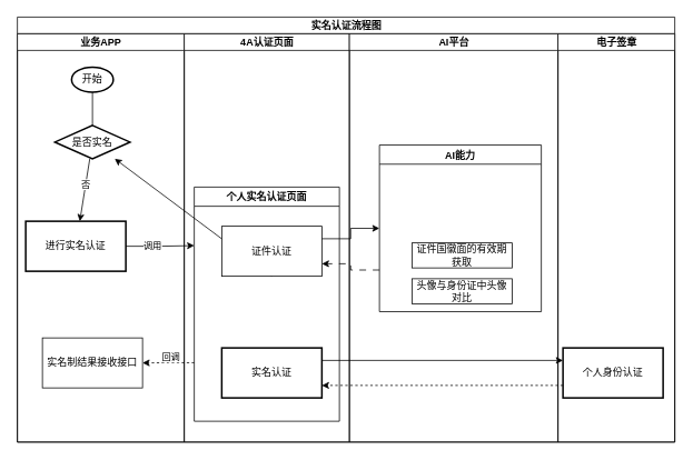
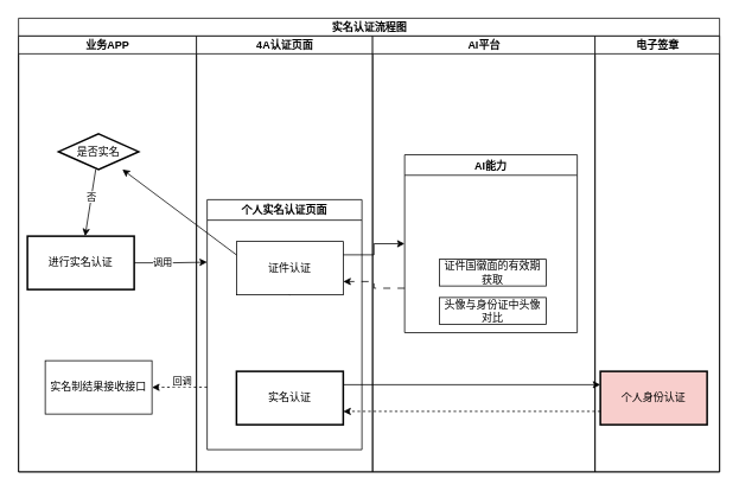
- <mxCell id="4" value="开始" style="strokeWidth=2;html=1;shape=mxgraph.flowchart.start_1;whiteSpace=wrap;" parent="3" vertex="1"><mxGeometry x="65" y="40" width="50" height="30" as="geometry" /></mxCell>
- <mxCell id="5" value="" style="edgeStyle=orthogonalEdgeStyle;rounded=0;orthogonalLoop=1;jettySize=auto;html=1;entryX=0.5;entryY=0;entryDx=0;entryDy=0;endArrow=none;" parent="3" source="4" target="8" edge="1"><mxGeometry relative="1" as="geometry"><mxPoint x="230.0" y="130" as="sourcePoint" /><mxPoint x="230" y="350" as="targetPoint" /><Array as="points" /></mxGeometry></mxCell>
- <mxCell id="21" value="个人身份认证" style="whiteSpace=wrap;html=1;strokeWidth=2;" parent="20" vertex="1"><mxGeometry x="6" y="377" width="120" height="60" as="geometry" /></mxCell>
+ <mxCell id="21" value="个人身份认证" style="whiteSpace=wrap;html=1;strokeWidth=2;fillColor=#f8cecc;" parent="20" vertex="1"><mxGeometry x="6" y="377" width="120" height="60" as="geometry" /></mxCell>
